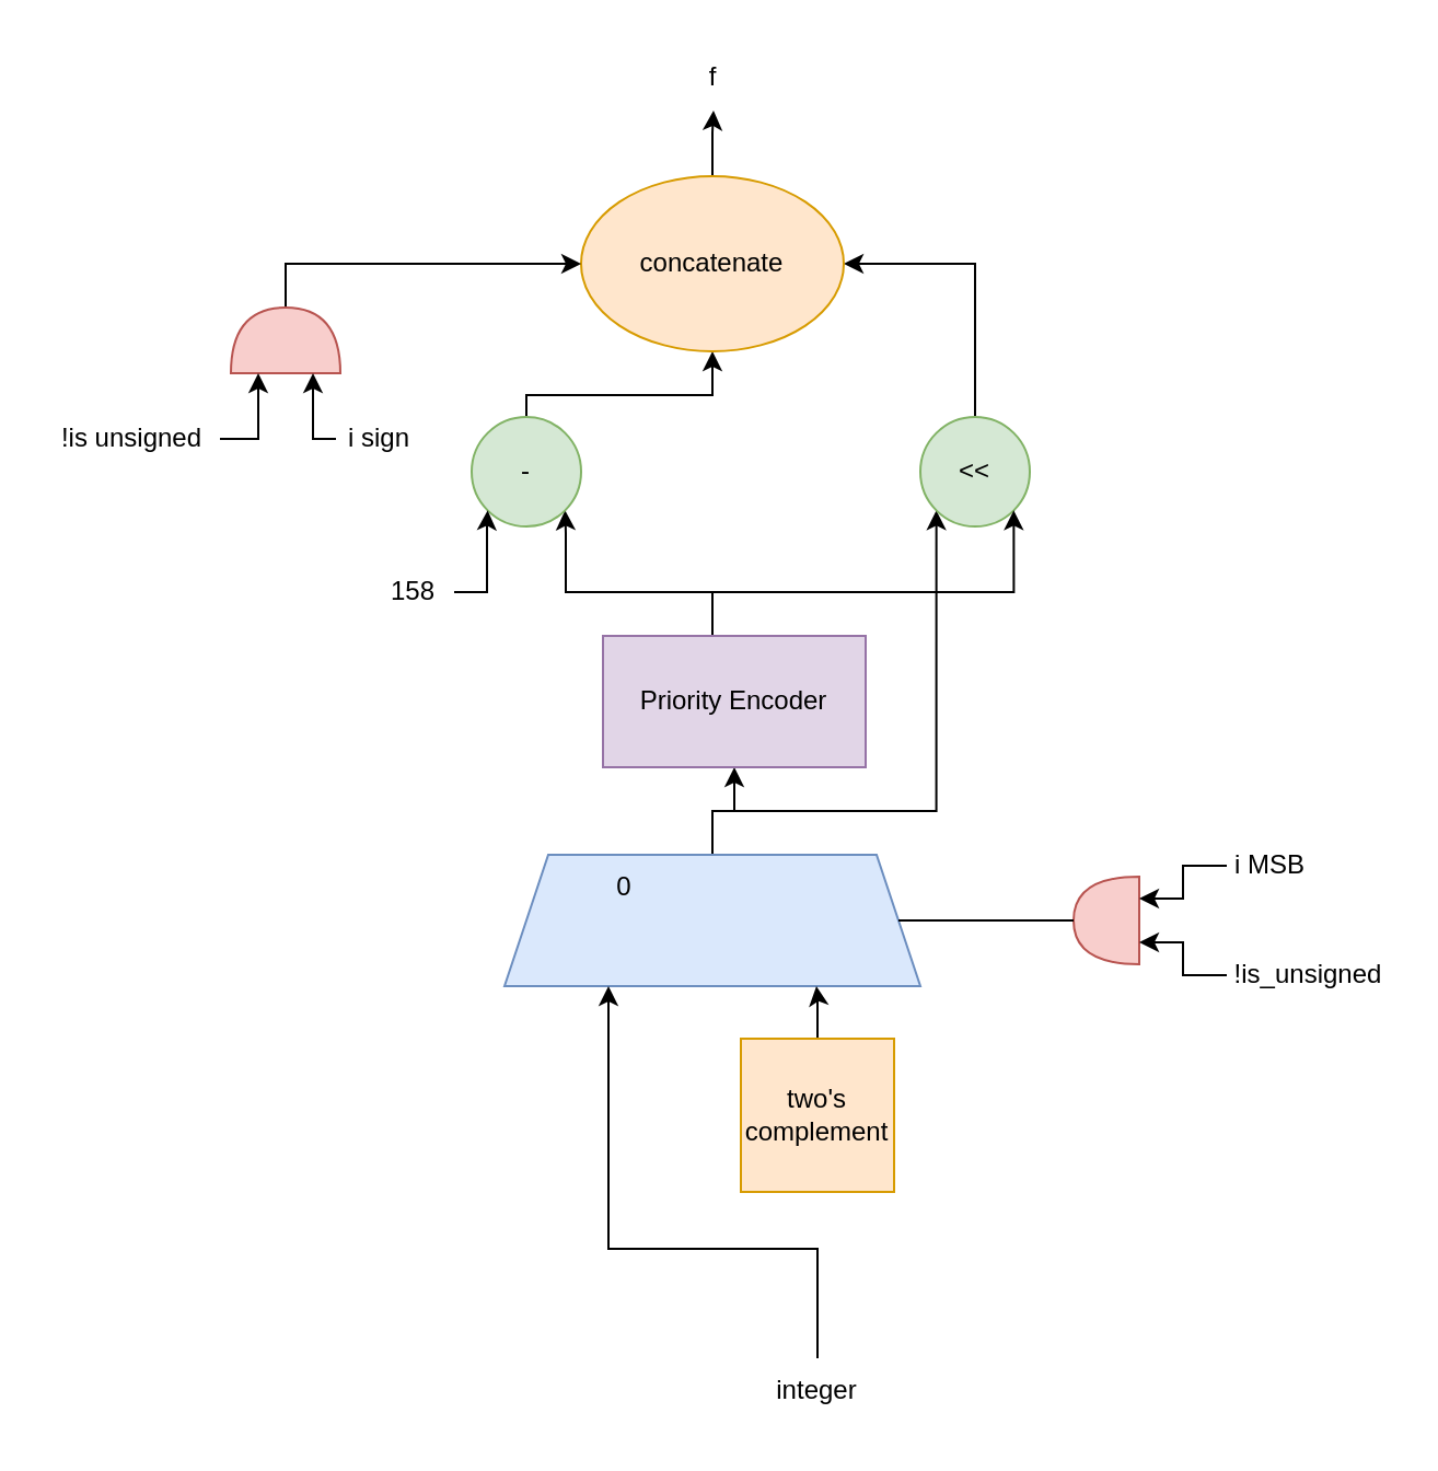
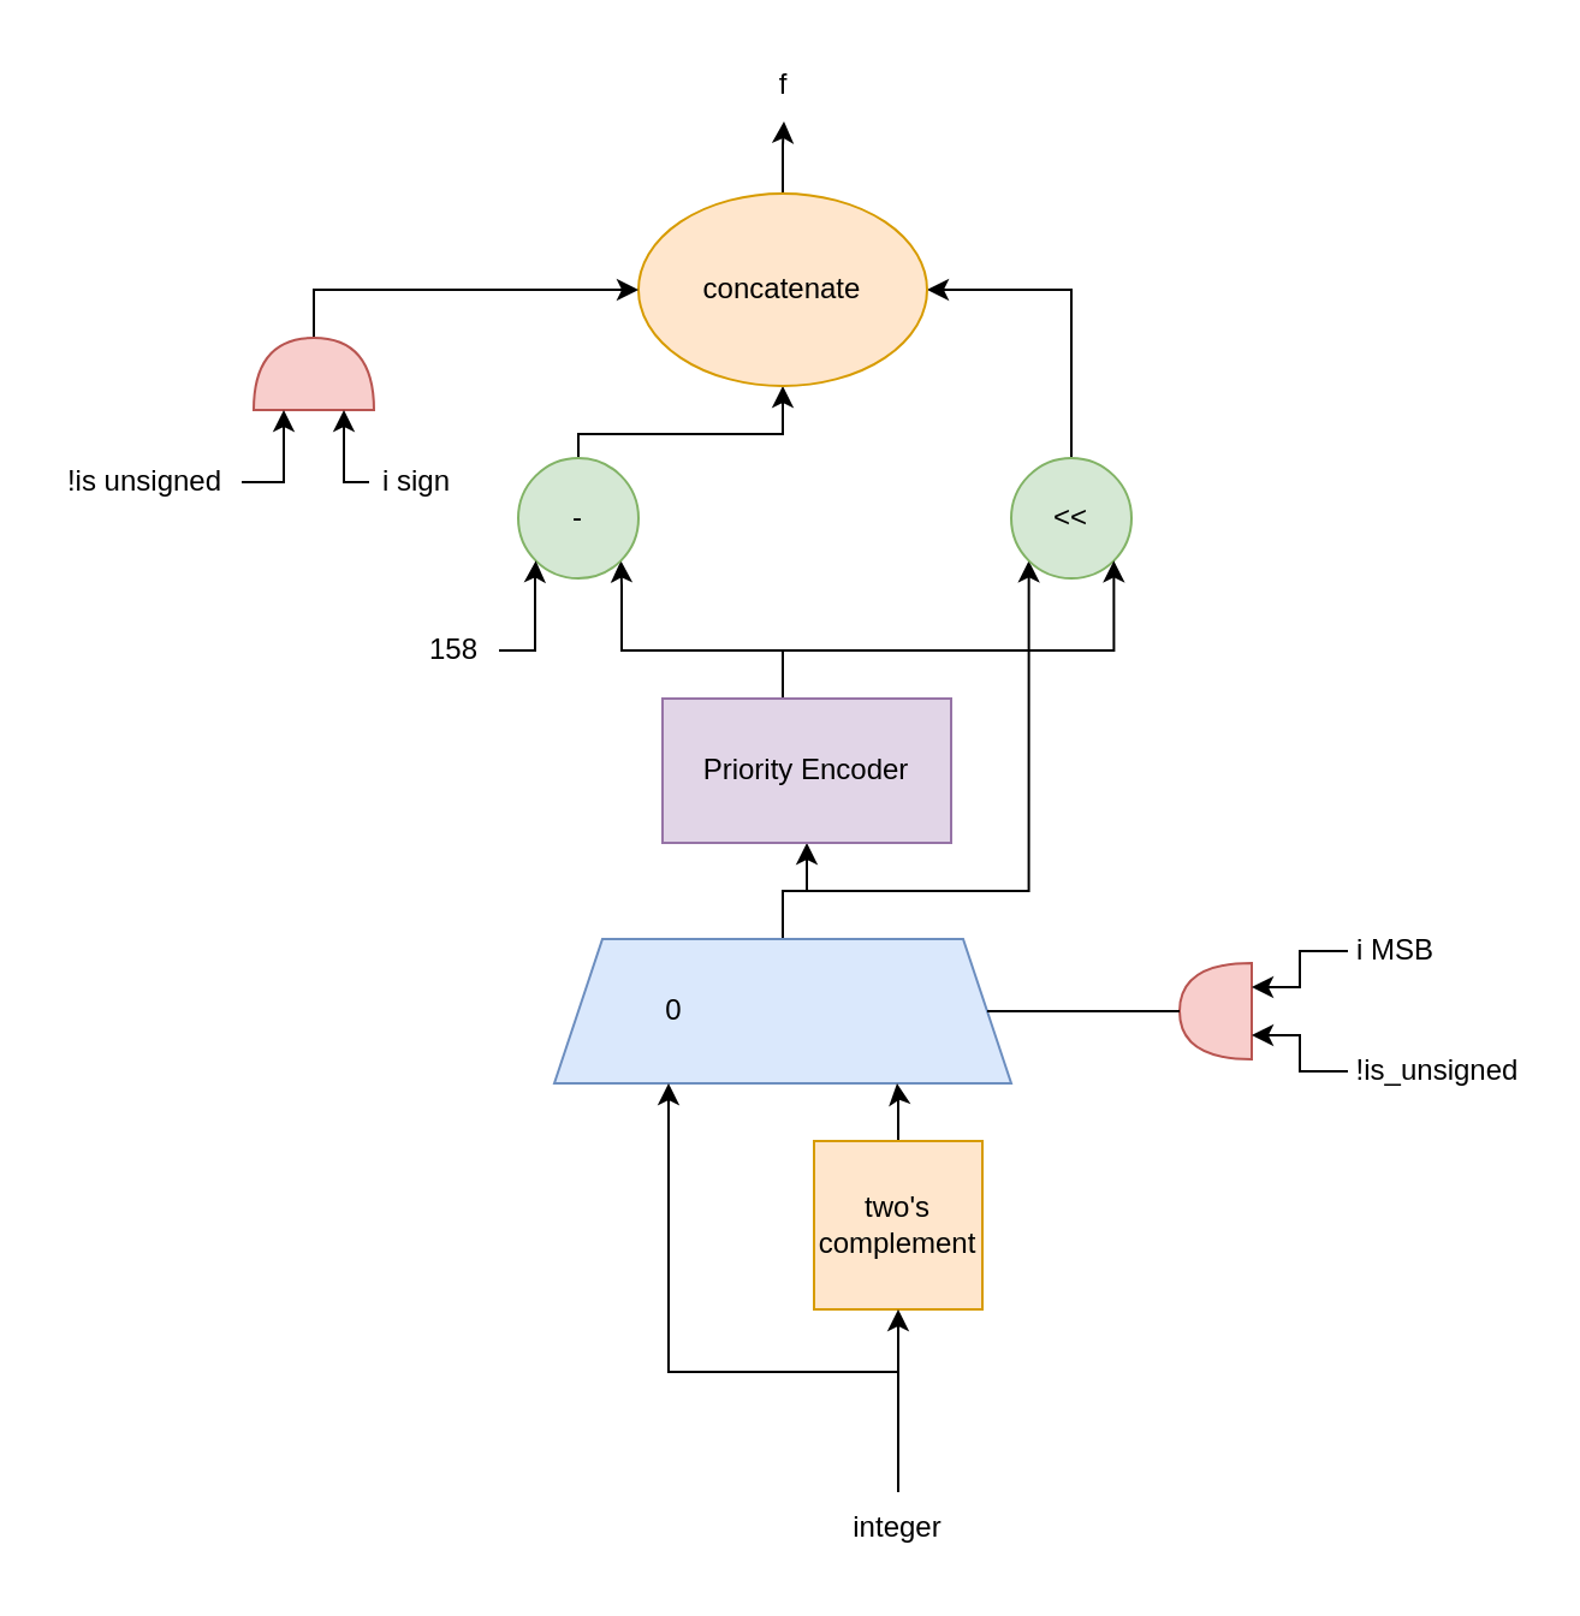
- <mxCell id="34" value="0" style="text;html=1;align=center;verticalAlign=middle;whiteSpace=wrap;rounded=0;" parent="1" vertex="1"><mxGeometry x="270" y="395" width="30" height="20" as="geometry" /></mxCell>
+ <mxCell id="34" value="0" style="text;html=1;align=center;verticalAlign=middle;whiteSpace=wrap;rounded=0;" parent="1" vertex="1"><mxGeometry x="265" y="410" width="30" height="20" as="geometry" /></mxCell>
+ <mxCell id="7" style="edgeStyle=orthogonalEdgeStyle;rounded=0;orthogonalLoop=1;jettySize=auto;html=1;entryX=0.5;entryY=1;entryDx=0;entryDy=0;" parent="1" source="9" target="6" edge="1"><mxGeometry relative="1" as="geometry" /></mxCell>
